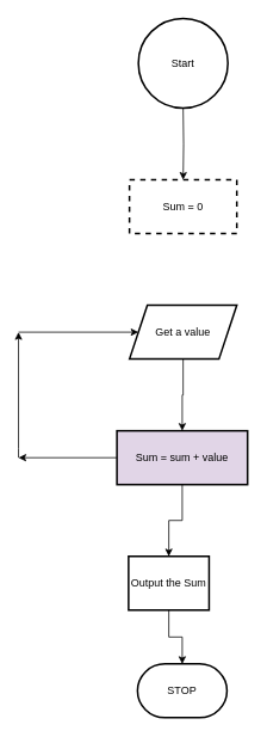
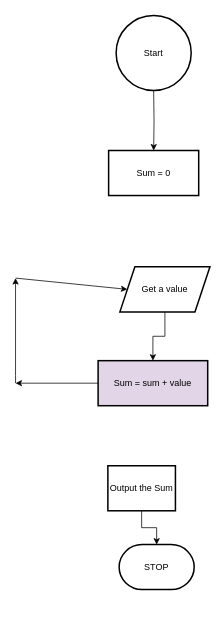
- <mxCell id="3" value="Sum = 0" style="whiteSpace=wrap;html=1;strokeWidth=2;dashed=1;" vertex="1" parent="1"><mxGeometry x="144" y="200" width="120" height="60" as="geometry" /></mxCell>
+ <mxCell id="3" value="Sum = 0" style="whiteSpace=wrap;html=1;strokeWidth=2;" vertex="1" parent="1"><mxGeometry x="144" y="200" width="120" height="60" as="geometry" /></mxCell>
- <mxCell id="5" value="Get a value" style="shape=parallelogram;perimeter=parallelogramPerimeter;whiteSpace=wrap;html=1;fixedSize=1;strokeWidth=2;" vertex="1" parent="1"><mxGeometry x="144" y="340" width="120" height="60" as="geometry" /></mxCell>
+ <mxCell id="5" value="Get a value" style="shape=parallelogram;perimeter=parallelogramPerimeter;whiteSpace=wrap;html=1;fixedSize=1;strokeWidth=2;" vertex="1" parent="1"><mxGeometry x="159" y="355" width="120" height="60" as="geometry" /></mxCell>
- <mxCell id="6" value="" style="edgeStyle=orthogonalEdgeStyle;rounded=0;orthogonalLoop=1;jettySize=auto;html=1;" edge="1" parent="1" source="7" target="9"><mxGeometry relative="1" as="geometry" /></mxCell>
- <mxCell id="10" value="STOP" style="strokeWidth=2;html=1;shape=mxgraph.flowchart.terminator;whiteSpace=wrap;" vertex="1" parent="1"><mxGeometry x="153" y="740" width="100" height="60" as="geometry" /></mxCell>
+ <mxCell id="10" value="STOP" style="strokeWidth=2;html=1;shape=mxgraph.flowchart.terminator;whiteSpace=wrap;" vertex="1" parent="1"><mxGeometry x="158" y="725" width="100" height="60" as="geometry" /></mxCell>
